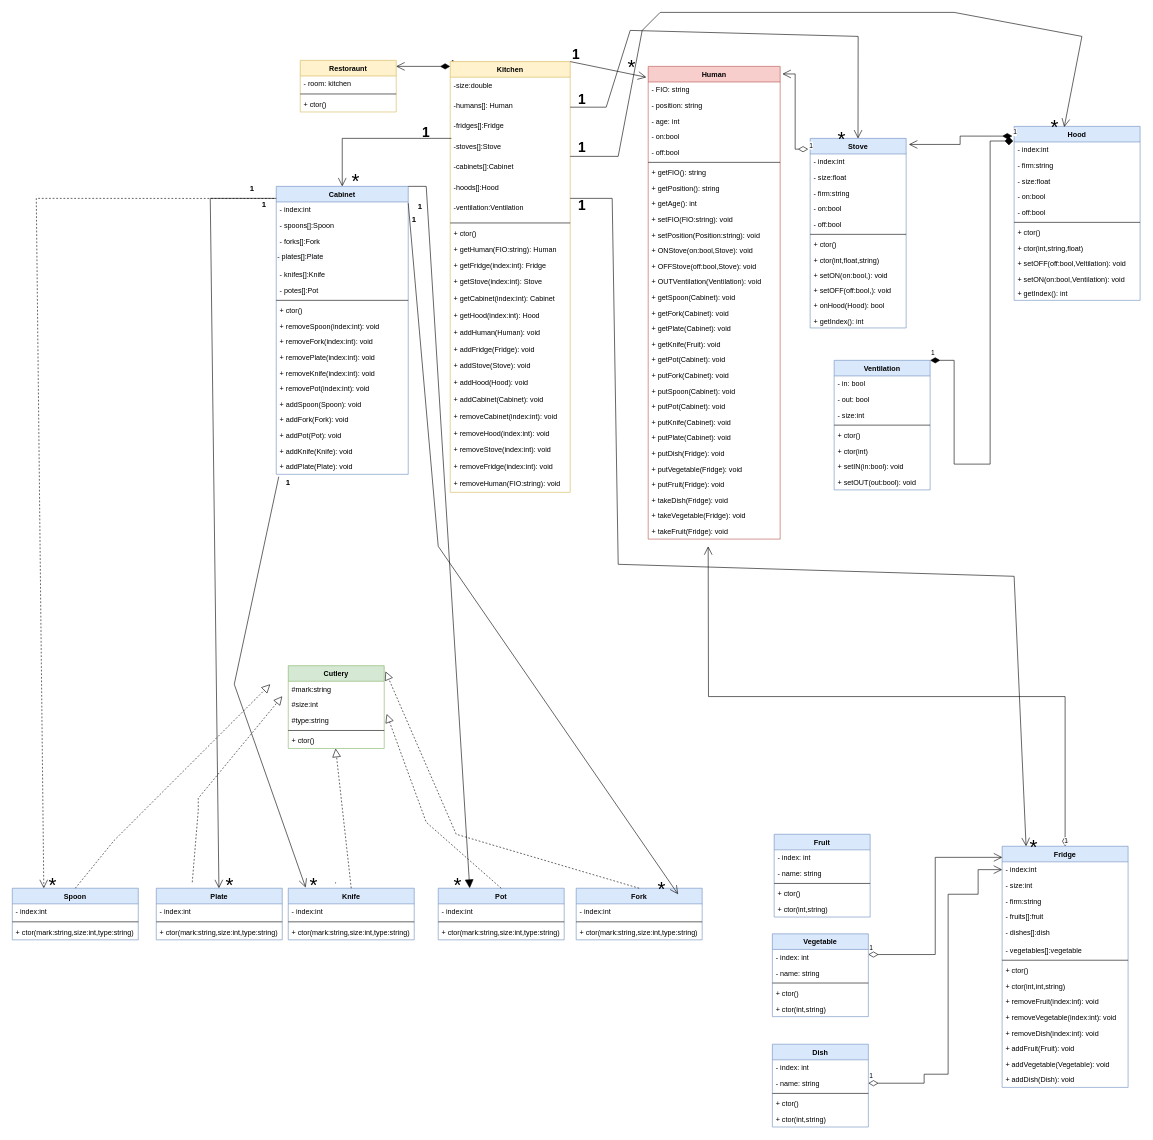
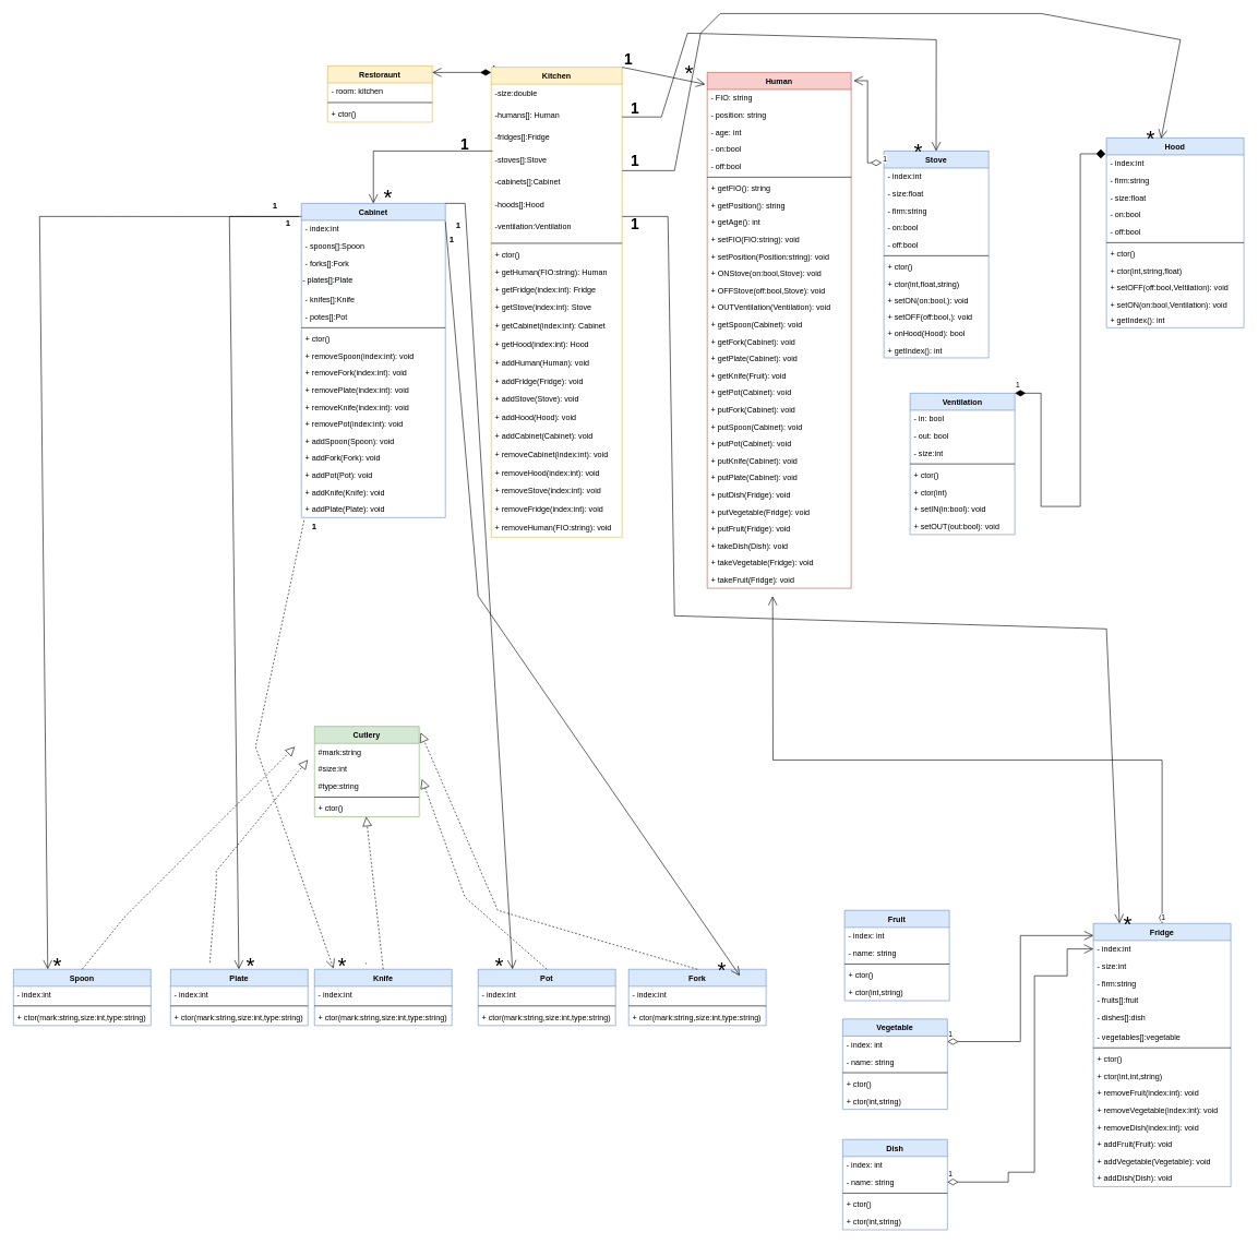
- <mxCell id="184" value="1" style="endArrow=open;html=1;endSize=12;startArrow=diamondThin;startSize=14;startFill=1;edgeStyle=orthogonalEdgeStyle;align=left;verticalAlign=bottom;rounded=0;entryX=1.029;entryY=0.032;entryDx=0;entryDy=0;entryPerimeter=0;exitX=-0.014;exitY=0.056;exitDx=0;exitDy=0;exitPerimeter=0;" parent="1" source="120" target="79" edge="1"><mxGeometry x="-1" y="3" relative="1" as="geometry"><mxPoint x="1080" y="600" as="sourcePoint" /><mxPoint x="1240" y="600" as="targetPoint" /></mxGeometry></mxCell>
- <mxCell id="187" value="" style="endArrow=open;endFill=1;endSize=12;html=1;rounded=0;entryX=0.25;entryY=0;entryDx=0;entryDy=0;exitX=-0.017;exitY=0.042;exitDx=0;exitDy=0;exitPerimeter=0;dashed=1;" edge="1" parent="1" source="92" target="139"><mxGeometry width="160" relative="1" as="geometry"><mxPoint x="60" y="340" as="sourcePoint" /><mxPoint x="40" y="860" as="targetPoint" /><Array as="points"><mxPoint x="60" y="330" /></Array></mxGeometry></mxCell>
+ <mxCell id="187" value="" style="endArrow=open;endFill=1;endSize=12;html=1;rounded=0;entryX=0.25;entryY=0;entryDx=0;entryDy=0;exitX=-0.017;exitY=0.042;exitDx=0;exitDy=0;exitPerimeter=0;" edge="1" parent="1" source="92" target="139"><mxGeometry width="160" relative="1" as="geometry"><mxPoint x="60" y="340" as="sourcePoint" /><mxPoint x="40" y="860" as="targetPoint" /><Array as="points"><mxPoint x="60" y="330" /></Array></mxGeometry></mxCell>
- <mxCell id="60" value="+ takeDish(Fridge): void" style="text;strokeColor=none;fillColor=none;align=left;verticalAlign=top;spacingLeft=4;spacingRight=4;overflow=hidden;rotatable=0;points=[[0,0.5],[1,0.5]];portConstraint=eastwest;" parent="32" vertex="1"><mxGeometry y="710" width="220" height="26" as="geometry" /></mxCell>
+ <mxCell id="60" value="+ takeDish(Dish): void" style="text;strokeColor=none;fillColor=none;align=left;verticalAlign=top;spacingLeft=4;spacingRight=4;overflow=hidden;rotatable=0;points=[[0,0.5],[1,0.5]];portConstraint=eastwest;" parent="32" vertex="1"><mxGeometry y="710" width="220" height="26" as="geometry" /></mxCell>
- <mxCell id="193" value="" style="endArrow=open;endFill=1;endSize=12;html=1;rounded=0;fontSize=34;entryX=0.138;entryY=-0.014;entryDx=0;entryDy=0;entryPerimeter=0;exitX=0.019;exitY=1.154;exitDx=0;exitDy=0;exitPerimeter=0;" edge="1" parent="1" source="110" target="147"><mxGeometry width="160" relative="1" as="geometry"><mxPoint x="930" y="1200" as="sourcePoint" /><mxPoint x="1090" y="1200" as="targetPoint" /><Array as="points"><mxPoint x="390" y="1140" /></Array></mxGeometry></mxCell>
+ <mxCell id="193" value="" style="endArrow=open;endFill=1;endSize=12;html=1;rounded=0;fontSize=34;entryX=0.138;entryY=-0.014;entryDx=0;entryDy=0;entryPerimeter=0;exitX=0.019;exitY=1.154;exitDx=0;exitDy=0;exitPerimeter=0;dashed=1;" edge="1" parent="1" source="110" target="147"><mxGeometry width="160" relative="1" as="geometry"><mxPoint x="930" y="1200" as="sourcePoint" /><mxPoint x="1090" y="1200" as="targetPoint" /><Array as="points"><mxPoint x="390" y="1140" /></Array></mxGeometry></mxCell>
- <mxCell id="197" value="" style="endArrow=block;endFill=1;endSize=12;html=1;rounded=0;fontSize=34;exitX=1;exitY=0;exitDx=0;exitDy=0;entryX=0.25;entryY=0;entryDx=0;entryDy=0;" edge="1" parent="1" source="92" target="155"><mxGeometry width="160" relative="1" as="geometry"><mxPoint x="930" y="750" as="sourcePoint" /><mxPoint x="1090" y="750" as="targetPoint" /><Array as="points"><mxPoint x="710" y="310" /></Array></mxGeometry></mxCell>
+ <mxCell id="197" value="" style="endArrow=open;endFill=1;endSize=12;html=1;rounded=0;fontSize=34;exitX=1;exitY=0;exitDx=0;exitDy=0;entryX=0.25;entryY=0;entryDx=0;entryDy=0;" edge="1" parent="1" source="92" target="155"><mxGeometry width="160" relative="1" as="geometry"><mxPoint x="930" y="750" as="sourcePoint" /><mxPoint x="1090" y="750" as="targetPoint" /><Array as="points"><mxPoint x="710" y="310" /></Array></mxGeometry></mxCell>
